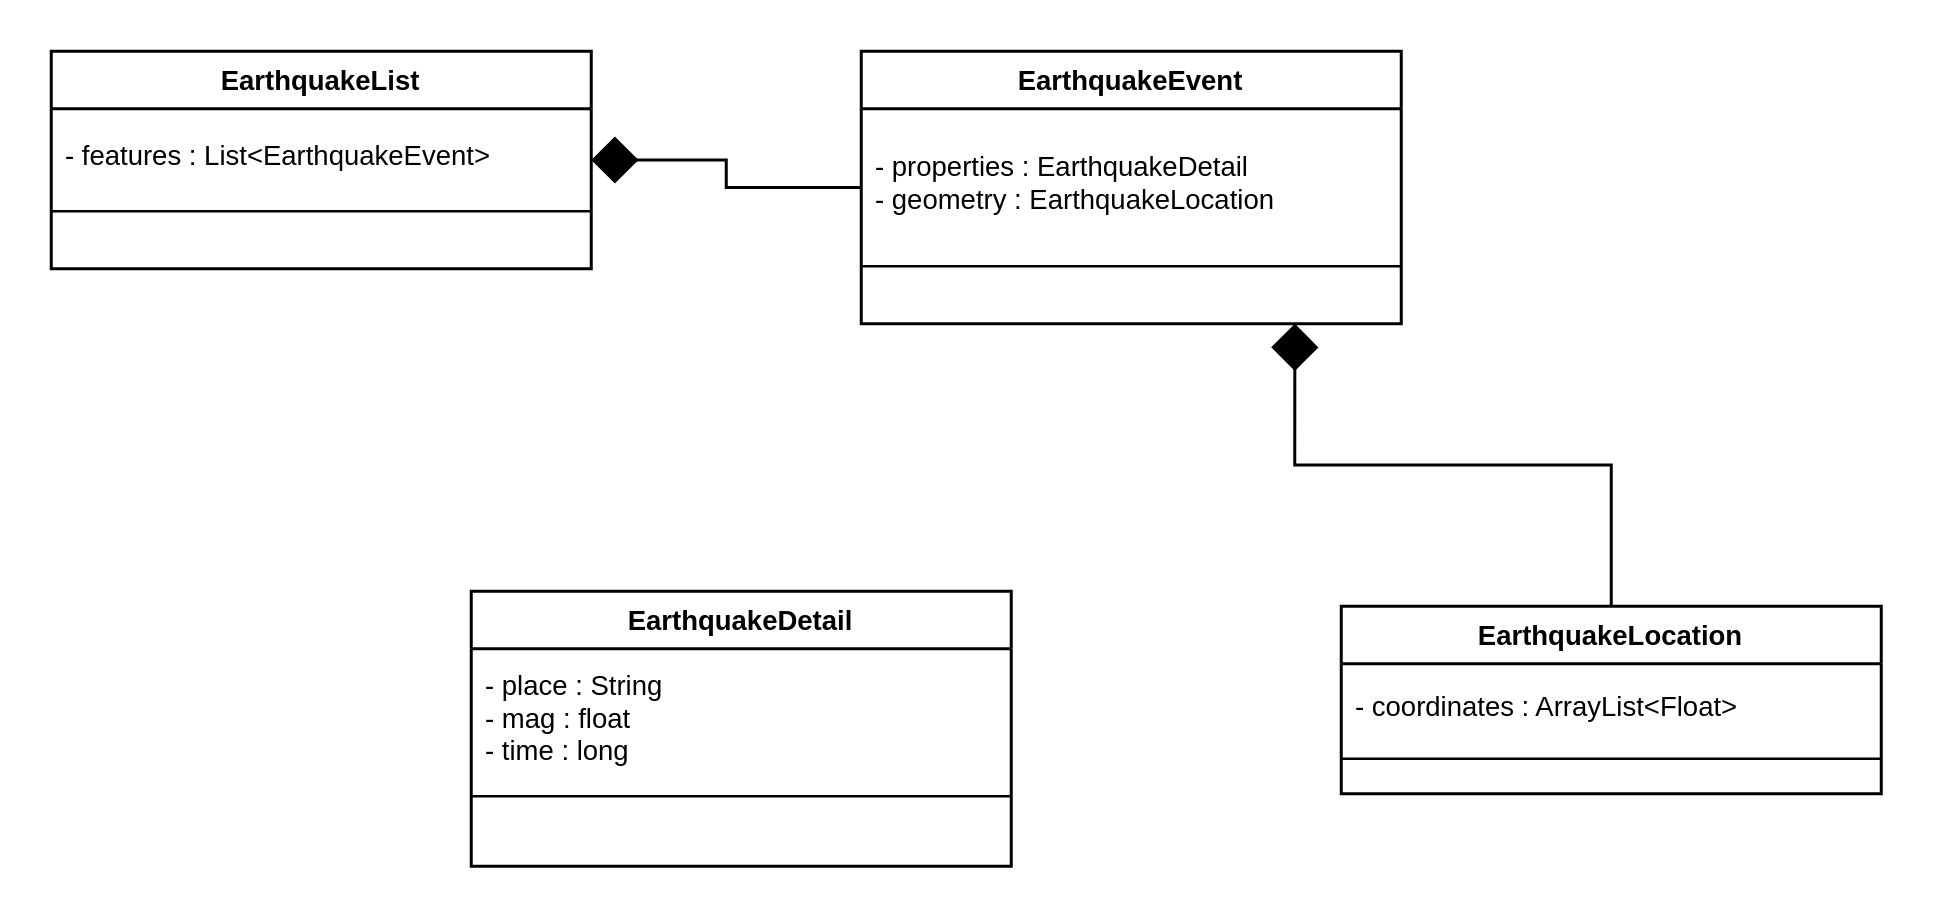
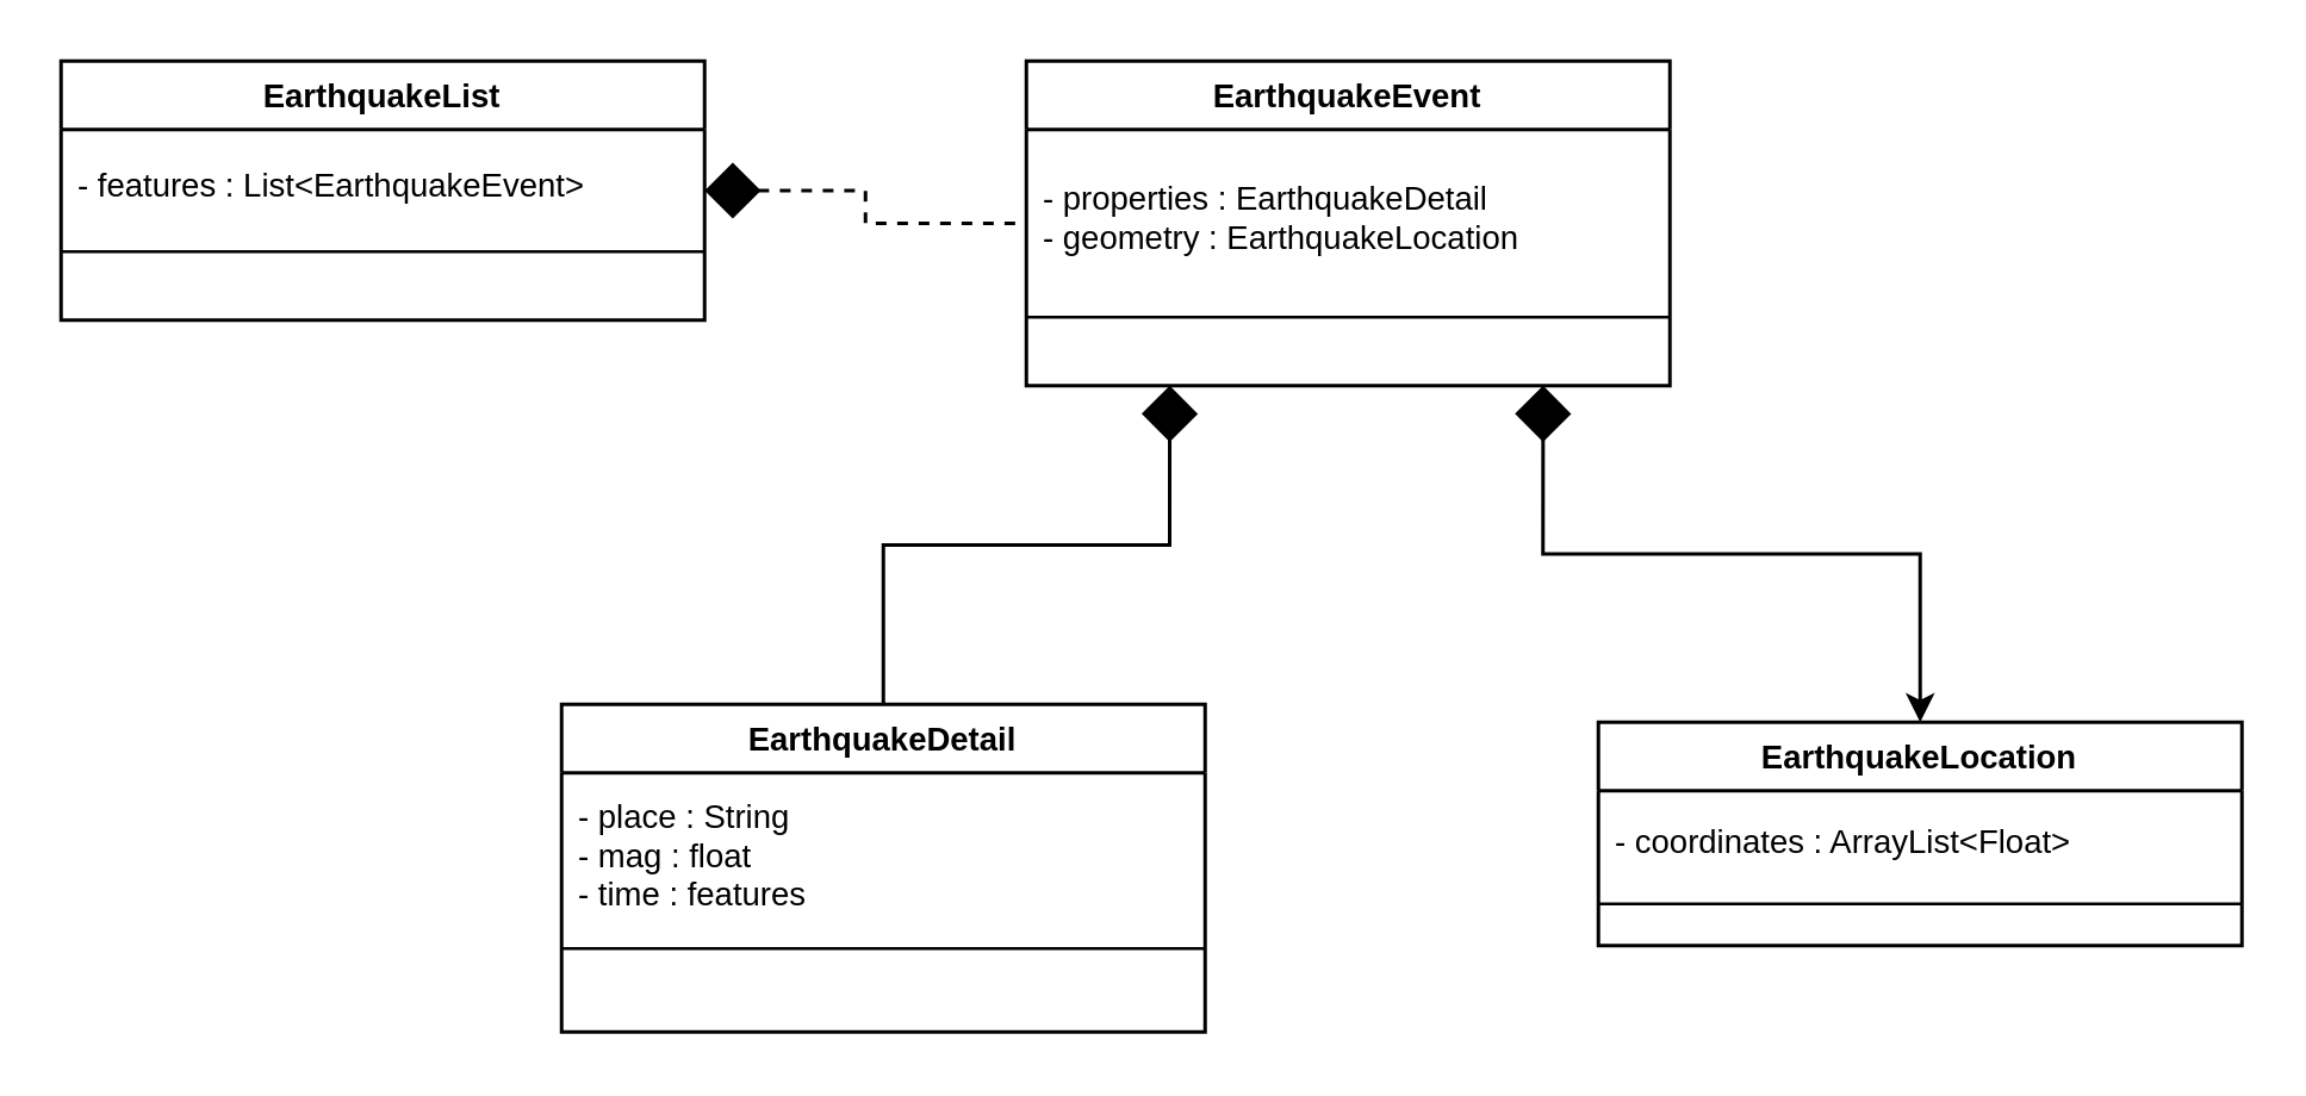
- <mxCell id="18" value="" style="html=1;jettySize=18;fontSize=11;strokeWidth=1.2;rounded=1;arcSize=0;edgeStyle=orthogonalEdgeStyle;startArrow=diamond;endFill=1;startSize=16;endArrow=none;exitX=1.003;exitY=0.5;exitPerimeter=1;entryX=-0.003;entryY=0.5;entryPerimeter=1;" edge="1" parent="1" source="2" target="14"><mxGeometry width="100" height="100" relative="1" as="geometry" /></mxCell>
+ <mxCell id="18" value="" style="html=1;jettySize=18;fontSize=11;strokeWidth=1.2;rounded=1;arcSize=0;edgeStyle=orthogonalEdgeStyle;startArrow=diamond;endFill=1;startSize=16;endArrow=none;exitX=1.003;exitY=0.5;exitPerimeter=1;entryX=-0.003;entryY=0.5;entryPerimeter=1;dashed=1;" edge="1" parent="1" source="2" target="14"><mxGeometry width="100" height="100" relative="1" as="geometry" /></mxCell>
+ <mxCell id="19" value="" style="html=1;jettySize=18;fontSize=11;strokeWidth=1.2;rounded=1;arcSize=0;edgeStyle=orthogonalEdgeStyle;startArrow=diamond;endFill=1;startSize=16;endArrow=none;exitX=0.22;exitY=1.005;exitPerimeter=1;entryX=0.5;entryY=-0.006;entryPerimeter=1;" edge="1" parent="1" source="14" target="6"><mxGeometry width="100" height="100" relative="1" as="geometry" /></mxCell>
- <mxCell id="20" value="" style="html=1;jettySize=18;fontSize=11;strokeWidth=1.2;rounded=1;arcSize=0;edgeStyle=orthogonalEdgeStyle;startArrow=diamond;endFill=1;startSize=16;endArrow=none;exitX=0.806;exitY=1.005;exitPerimeter=1;entryX=0.5;entryY=-0.007;entryPerimeter=1;" edge="1" parent="1" source="14" target="10"><mxGeometry width="100" height="100" relative="1" as="geometry" /></mxCell>
+ <mxCell id="20" value="" style="html=1;jettySize=18;fontSize=11;strokeWidth=1.2;rounded=1;arcSize=0;edgeStyle=orthogonalEdgeStyle;startArrow=diamond;endFill=1;startSize=16;endArrow=classic;exitX=0.806;exitY=1.005;exitPerimeter=1;entryX=0.5;entryY=-0.007;entryPerimeter=1;" edge="1" parent="1" source="14" target="10"><mxGeometry width="100" height="100" relative="1" as="geometry" /></mxCell>
- <mxCell id="7" value="- place : String&#10;- mag : float&#10;- time : long" style="part=1;resizeHeight=0;strokeColor=none;fillColor=none;align=left;verticalAlign=middle;spacingLeft=4;spacingRight=4;overflow=hidden;rotatable=0;points=[[0,0.5],[1,0.5]];portConstraint=eastwest;swimlaneFillColor=#ffffff;strokeOpacity=100;fontSize=11;fontColor=#000000;" vertex="1" parent="6"><mxGeometry y="23" width="216" height="55" as="geometry" /></mxCell>
+ <mxCell id="7" value="- place : String&#10;- mag : float&#10;- time : features" style="part=1;resizeHeight=0;strokeColor=none;fillColor=none;align=left;verticalAlign=middle;spacingLeft=4;spacingRight=4;overflow=hidden;rotatable=0;points=[[0,0.5],[1,0.5]];portConstraint=eastwest;swimlaneFillColor=#ffffff;strokeOpacity=100;fontSize=11;fontColor=#000000;" vertex="1" parent="6"><mxGeometry y="23" width="216" height="55" as="geometry" /></mxCell>
